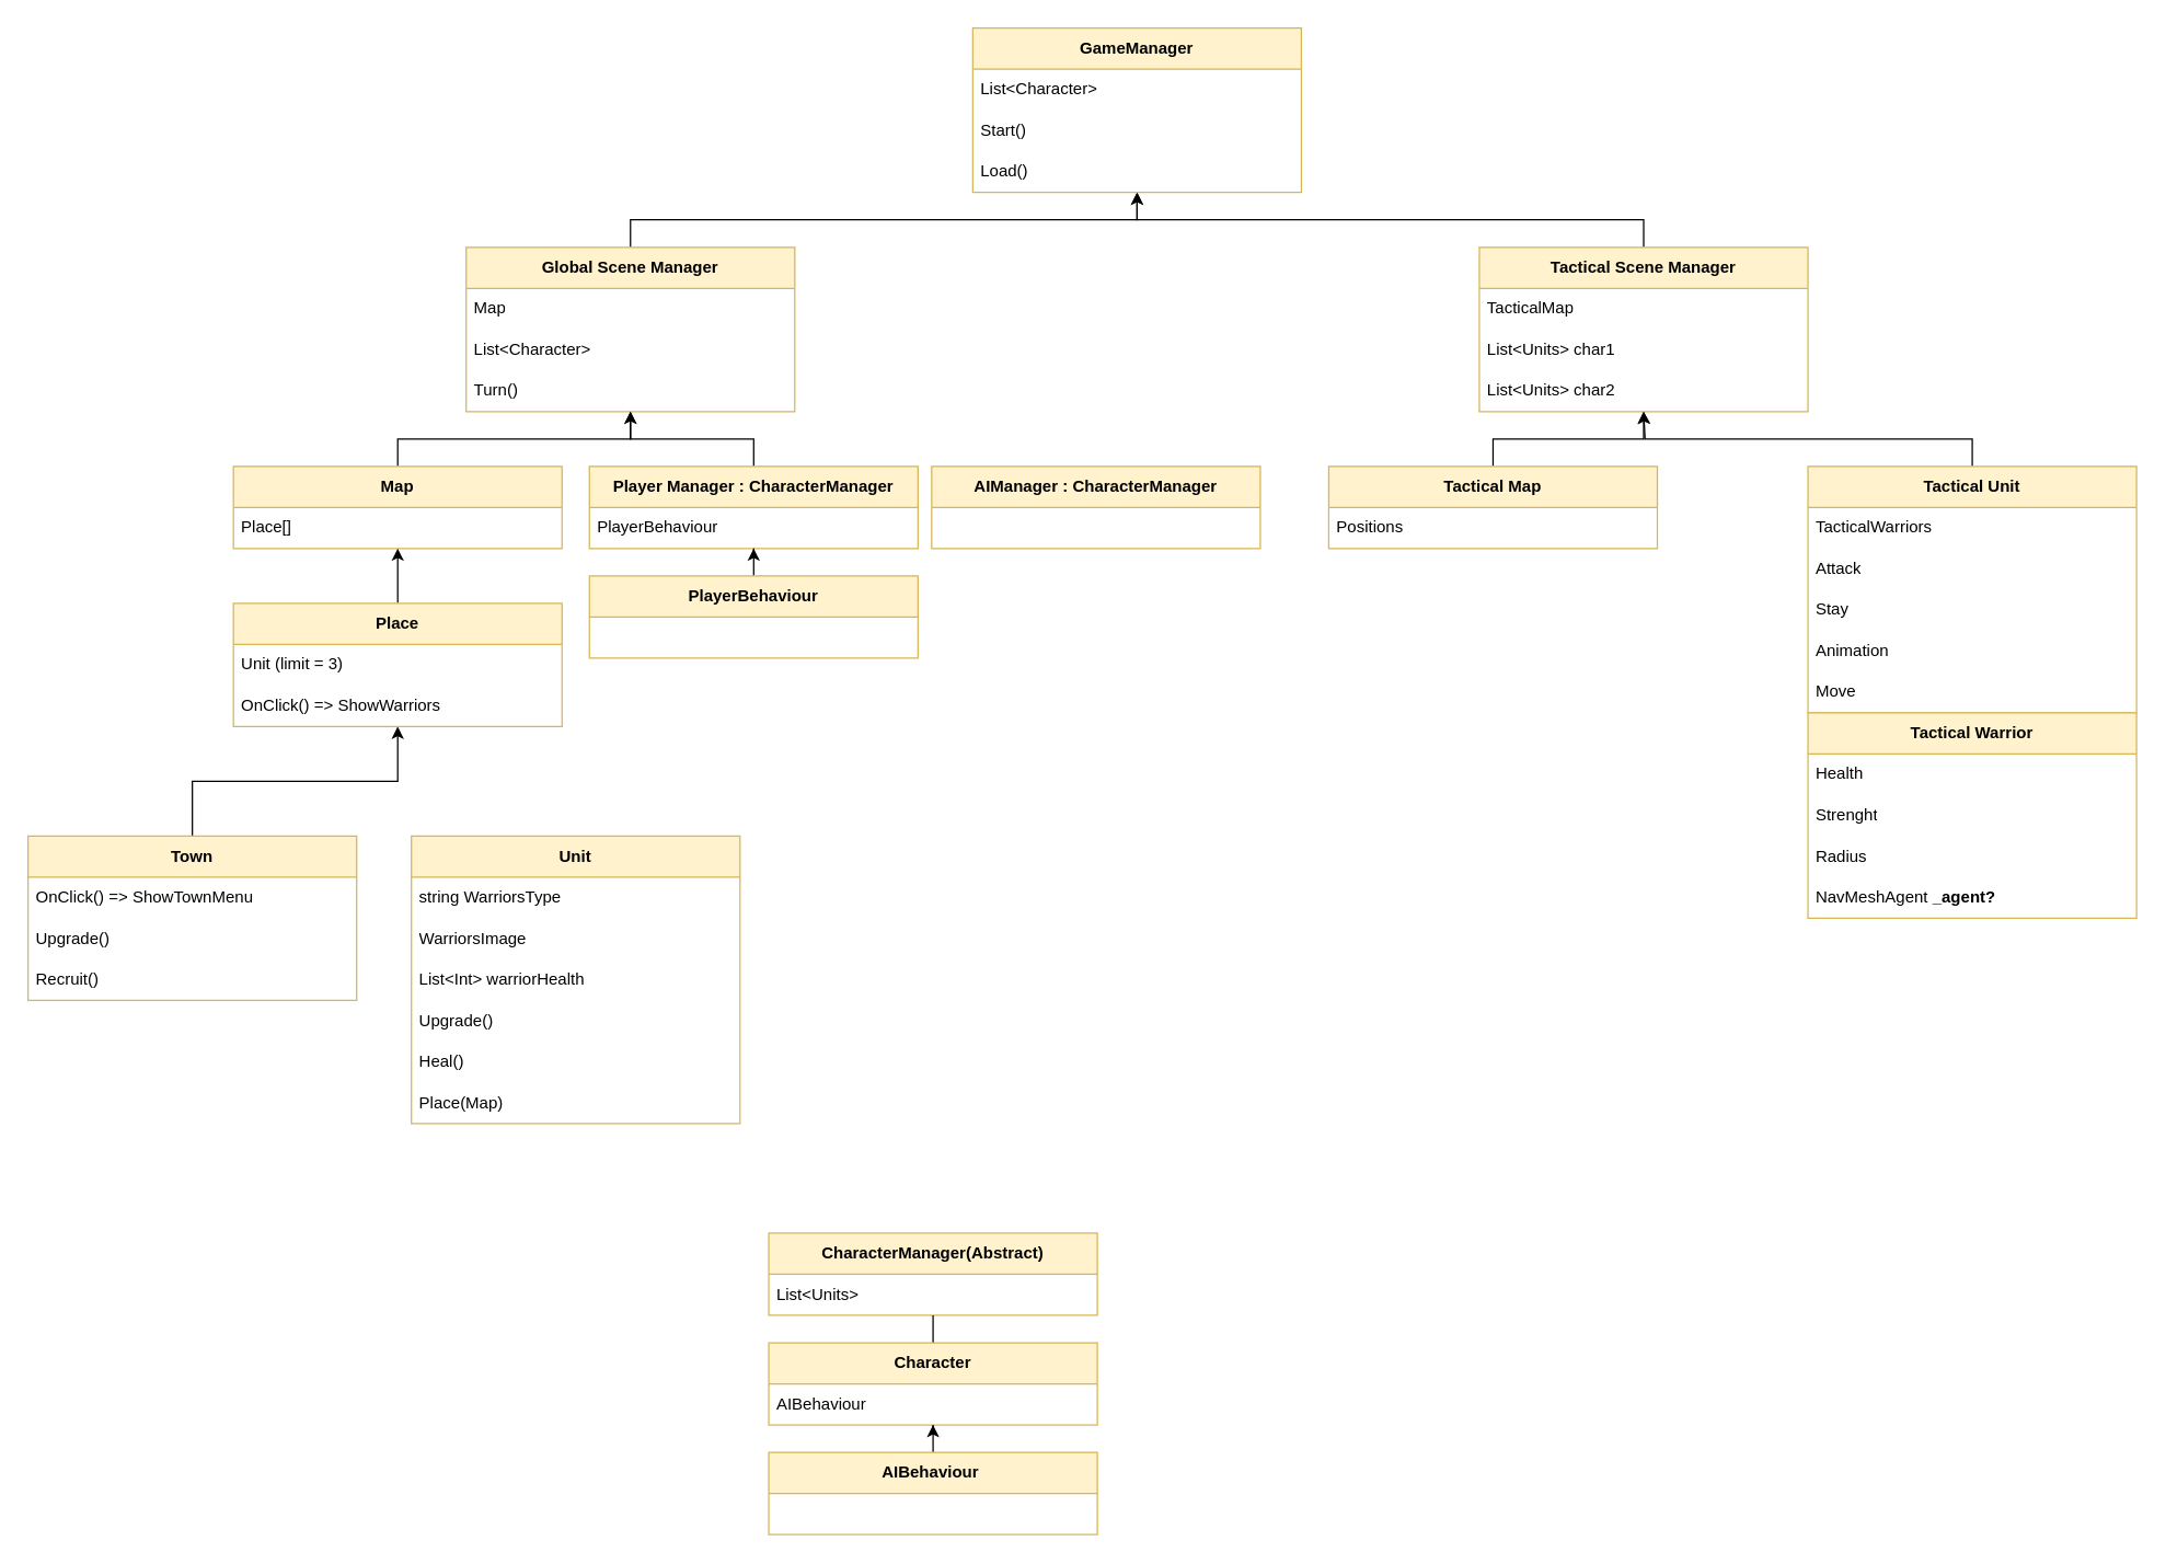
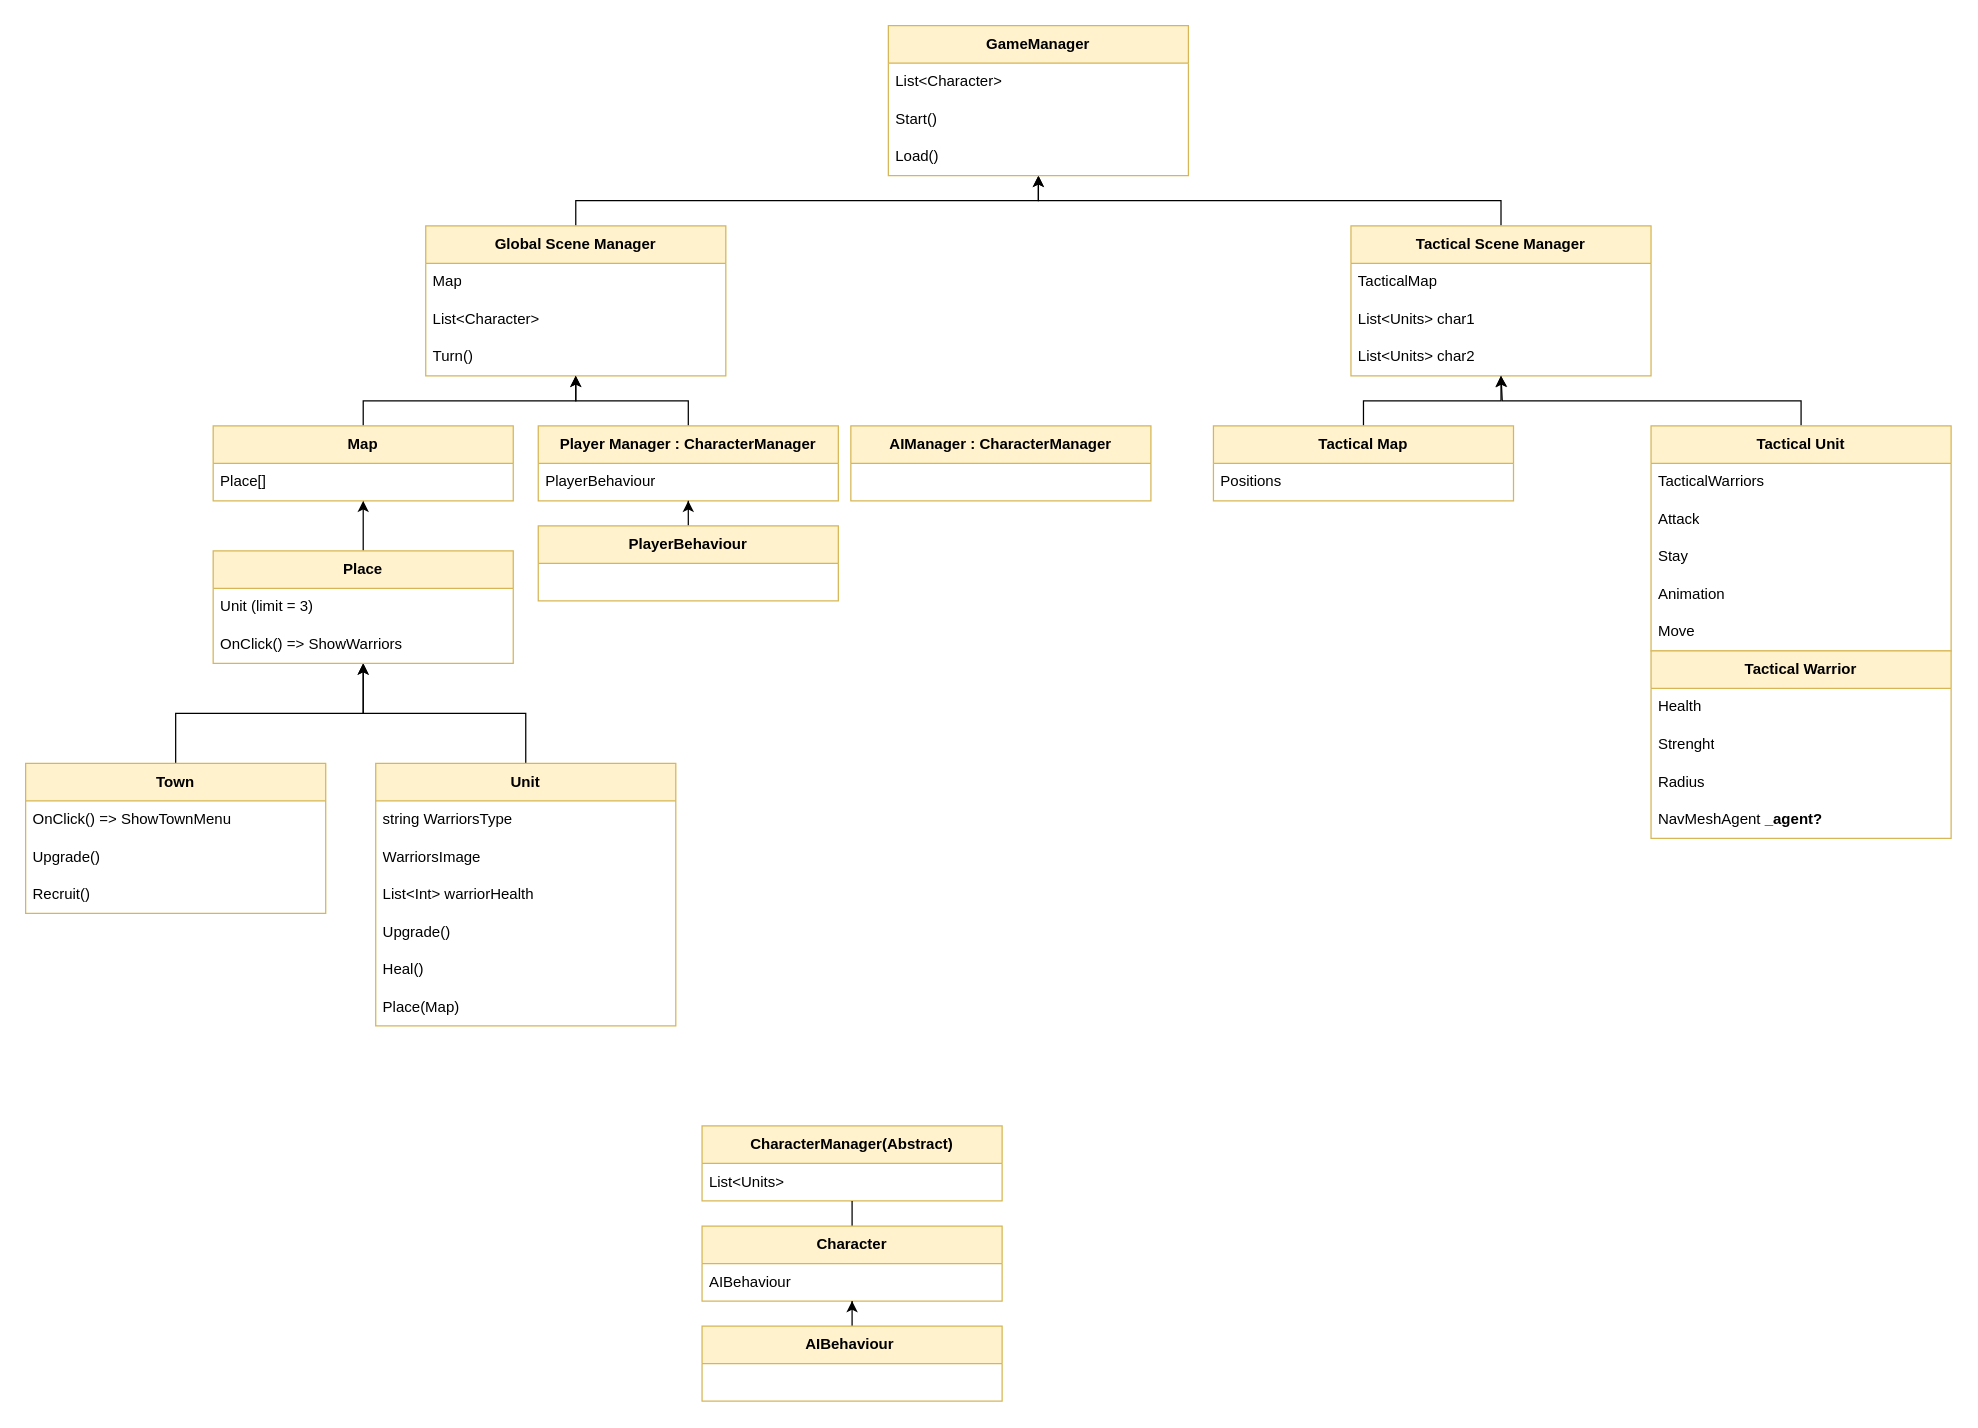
+ <mxCell id="2" style="edgeStyle=orthogonalEdgeStyle;rounded=0;orthogonalLoop=1;jettySize=auto;html=1;" edge="1" parent="1" source="3" target="29"><mxGeometry relative="1" as="geometry" /></mxCell>
